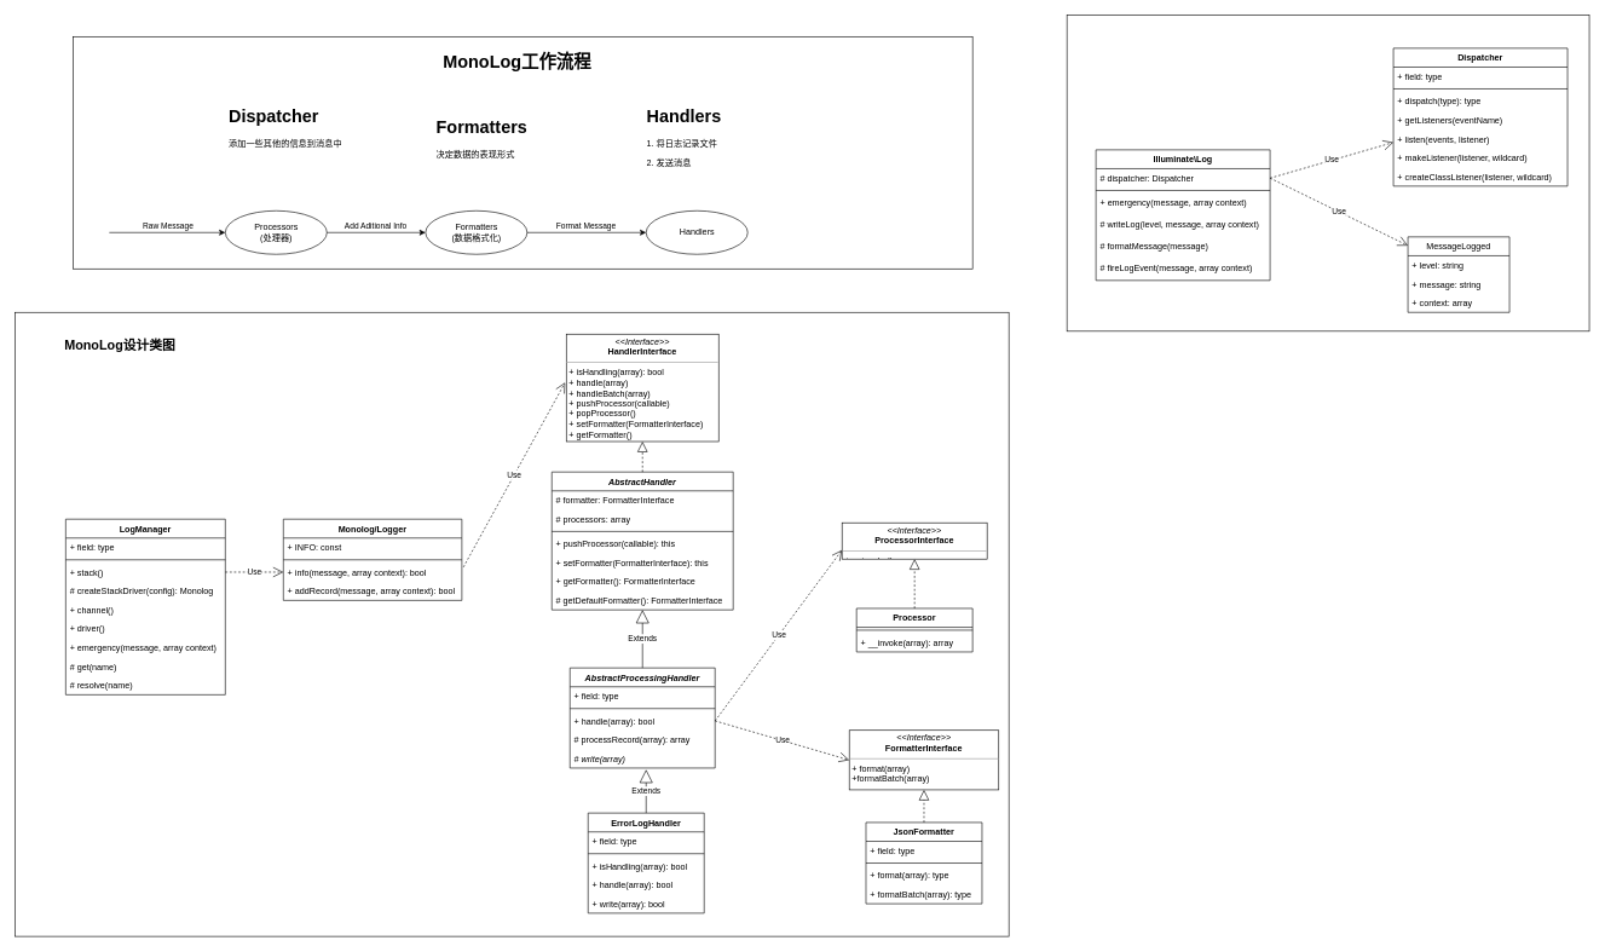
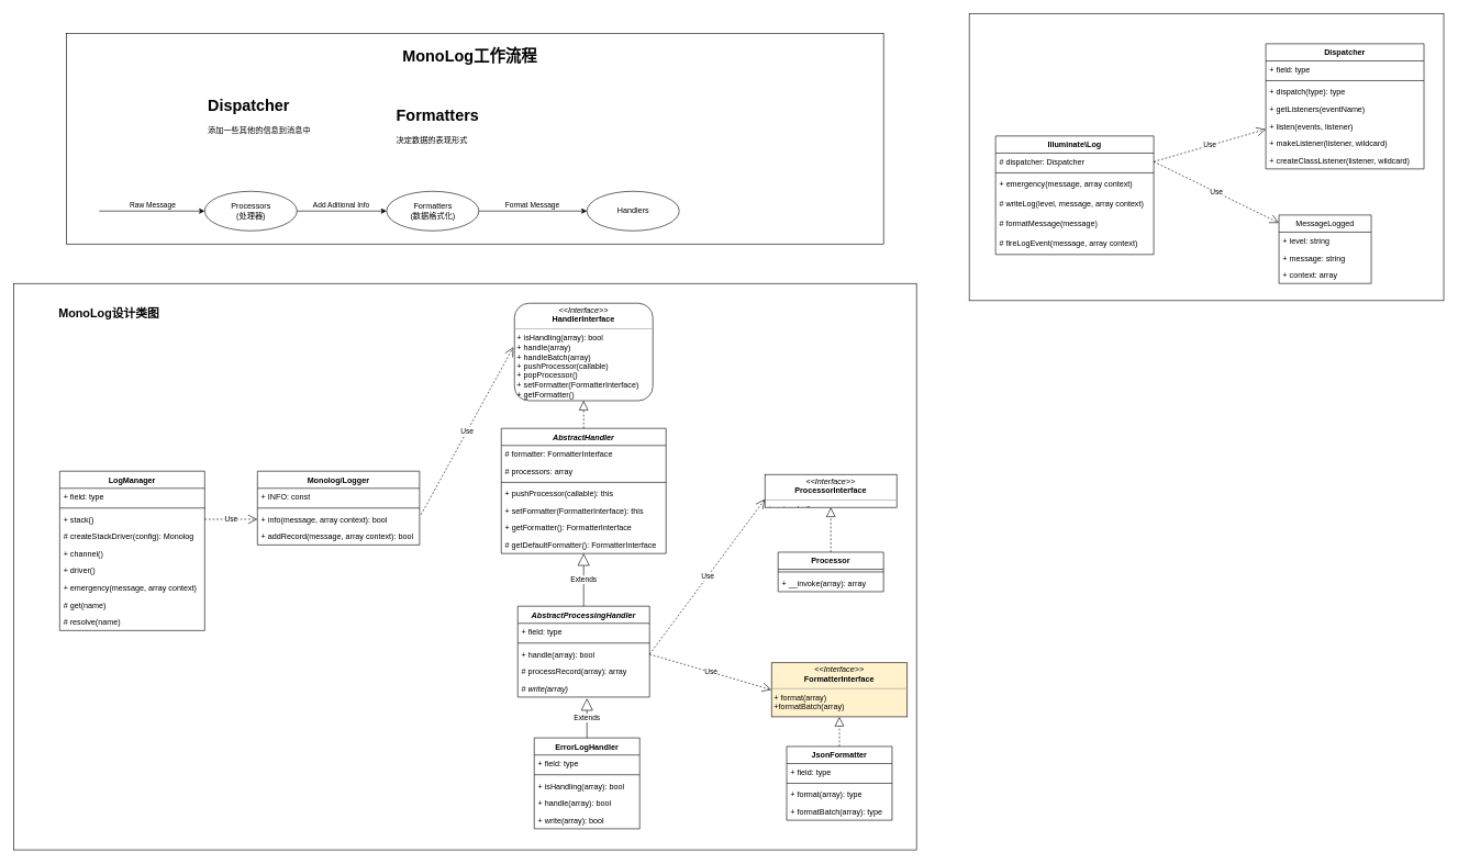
- <mxCell id="5" value="&lt;h1&gt;Handlers&lt;/h1&gt;&lt;p&gt;1. 将日志记录文件&lt;/p&gt;&lt;p&gt;2. 发送消息&lt;/p&gt;" style="text;html=1;strokeColor=none;fillColor=none;spacing=5;spacingTop=-20;whiteSpace=wrap;overflow=hidden;rounded=0;" parent="4" vertex="1"><mxGeometry x="736" width="190" height="120" as="geometry" /></mxCell>
- <mxCell id="81" value="&lt;p style=&quot;margin: 0px ; margin-top: 4px ; text-align: center&quot;&gt;&lt;i&gt;&amp;lt;&amp;lt;Interface&amp;gt;&amp;gt;&lt;/i&gt;&lt;br&gt;&lt;b&gt;HandlerInterface&lt;/b&gt;&lt;br&gt;&lt;/p&gt;&lt;hr size=&quot;1&quot;&gt;&lt;p style=&quot;margin: 0px ; margin-left: 4px&quot;&gt;&lt;/p&gt;&lt;p style=&quot;margin: 0px ; margin-left: 4px&quot;&gt;+&amp;nbsp;isHandling(array): bool&lt;/p&gt;&lt;p style=&quot;margin: 0px ; margin-left: 4px&quot;&gt;+ handle(array)&lt;br&gt;+ handleBatch(array)&lt;/p&gt;&lt;p style=&quot;margin: 0px ; margin-left: 4px&quot;&gt;+&amp;nbsp;pushProcessor(callable)&lt;/p&gt;&lt;p style=&quot;margin: 0px ; margin-left: 4px&quot;&gt;+&amp;nbsp;popProcessor()&lt;/p&gt;&lt;p style=&quot;margin: 0px ; margin-left: 4px&quot;&gt;+&amp;nbsp;setFormatter(FormatterInterface)&lt;/p&gt;&lt;p style=&quot;margin: 0px ; margin-left: 4px&quot;&gt;+&amp;nbsp;getFormatter()&lt;/p&gt;" style="verticalAlign=top;align=left;overflow=fill;fontSize=12;fontFamily=Helvetica;html=1;" vertex="1" parent="41"><mxGeometry x="760" y="30" width="210" height="148" as="geometry" /></mxCell>
+ <mxCell id="81" value="&lt;p style=&quot;margin: 0px ; margin-top: 4px ; text-align: center&quot;&gt;&lt;i&gt;&amp;lt;&amp;lt;Interface&amp;gt;&amp;gt;&lt;/i&gt;&lt;br&gt;&lt;b&gt;HandlerInterface&lt;/b&gt;&lt;br&gt;&lt;/p&gt;&lt;hr size=&quot;1&quot;&gt;&lt;p style=&quot;margin: 0px ; margin-left: 4px&quot;&gt;&lt;/p&gt;&lt;p style=&quot;margin: 0px ; margin-left: 4px&quot;&gt;+&amp;nbsp;isHandling(array): bool&lt;/p&gt;&lt;p style=&quot;margin: 0px ; margin-left: 4px&quot;&gt;+ handle(array)&lt;br&gt;+ handleBatch(array)&lt;/p&gt;&lt;p style=&quot;margin: 0px ; margin-left: 4px&quot;&gt;+&amp;nbsp;pushProcessor(callable)&lt;/p&gt;&lt;p style=&quot;margin: 0px ; margin-left: 4px&quot;&gt;+&amp;nbsp;popProcessor()&lt;/p&gt;&lt;p style=&quot;margin: 0px ; margin-left: 4px&quot;&gt;+&amp;nbsp;setFormatter(FormatterInterface)&lt;/p&gt;&lt;p style=&quot;margin: 0px ; margin-left: 4px&quot;&gt;+&amp;nbsp;getFormatter()&lt;/p&gt;" style="verticalAlign=top;align=left;overflow=fill;fontSize=12;fontFamily=Helvetica;html=1;rounded=1;" vertex="1" parent="41"><mxGeometry x="760" y="30" width="210" height="148" as="geometry" /></mxCell>
- <mxCell id="84" value="&lt;p style=&quot;margin: 0px ; margin-top: 4px ; text-align: center&quot;&gt;&lt;i&gt;&amp;lt;&amp;lt;Interface&amp;gt;&amp;gt;&lt;/i&gt;&lt;br&gt;&lt;b&gt;FormatterInterface&lt;/b&gt;&lt;br&gt;&lt;/p&gt;&lt;hr size=&quot;1&quot;&gt;&lt;p style=&quot;margin: 0px ; margin-left: 4px&quot;&gt;&lt;/p&gt;&lt;p style=&quot;margin: 0px ; margin-left: 4px&quot;&gt;+&amp;nbsp;format(array)&lt;/p&gt;&lt;p style=&quot;margin: 0px ; margin-left: 4px&quot;&gt;+formatBatch(array)&lt;/p&gt;" style="verticalAlign=top;align=left;overflow=fill;fontSize=12;fontFamily=Helvetica;html=1;" vertex="1" parent="41"><mxGeometry x="1150" y="576" width="206" height="82" as="geometry" /></mxCell>
+ <mxCell id="84" value="&lt;p style=&quot;margin: 0px ; margin-top: 4px ; text-align: center&quot;&gt;&lt;i&gt;&amp;lt;&amp;lt;Interface&amp;gt;&amp;gt;&lt;/i&gt;&lt;br&gt;&lt;b&gt;FormatterInterface&lt;/b&gt;&lt;br&gt;&lt;/p&gt;&lt;hr size=&quot;1&quot;&gt;&lt;p style=&quot;margin: 0px ; margin-left: 4px&quot;&gt;&lt;/p&gt;&lt;p style=&quot;margin: 0px ; margin-left: 4px&quot;&gt;+&amp;nbsp;format(array)&lt;/p&gt;&lt;p style=&quot;margin: 0px ; margin-left: 4px&quot;&gt;+formatBatch(array)&lt;/p&gt;" style="verticalAlign=top;align=left;overflow=fill;fontSize=12;fontFamily=Helvetica;html=1;fillColor=#fff2cc;" vertex="1" parent="41"><mxGeometry x="1150" y="576" width="206" height="82" as="geometry" /></mxCell>
